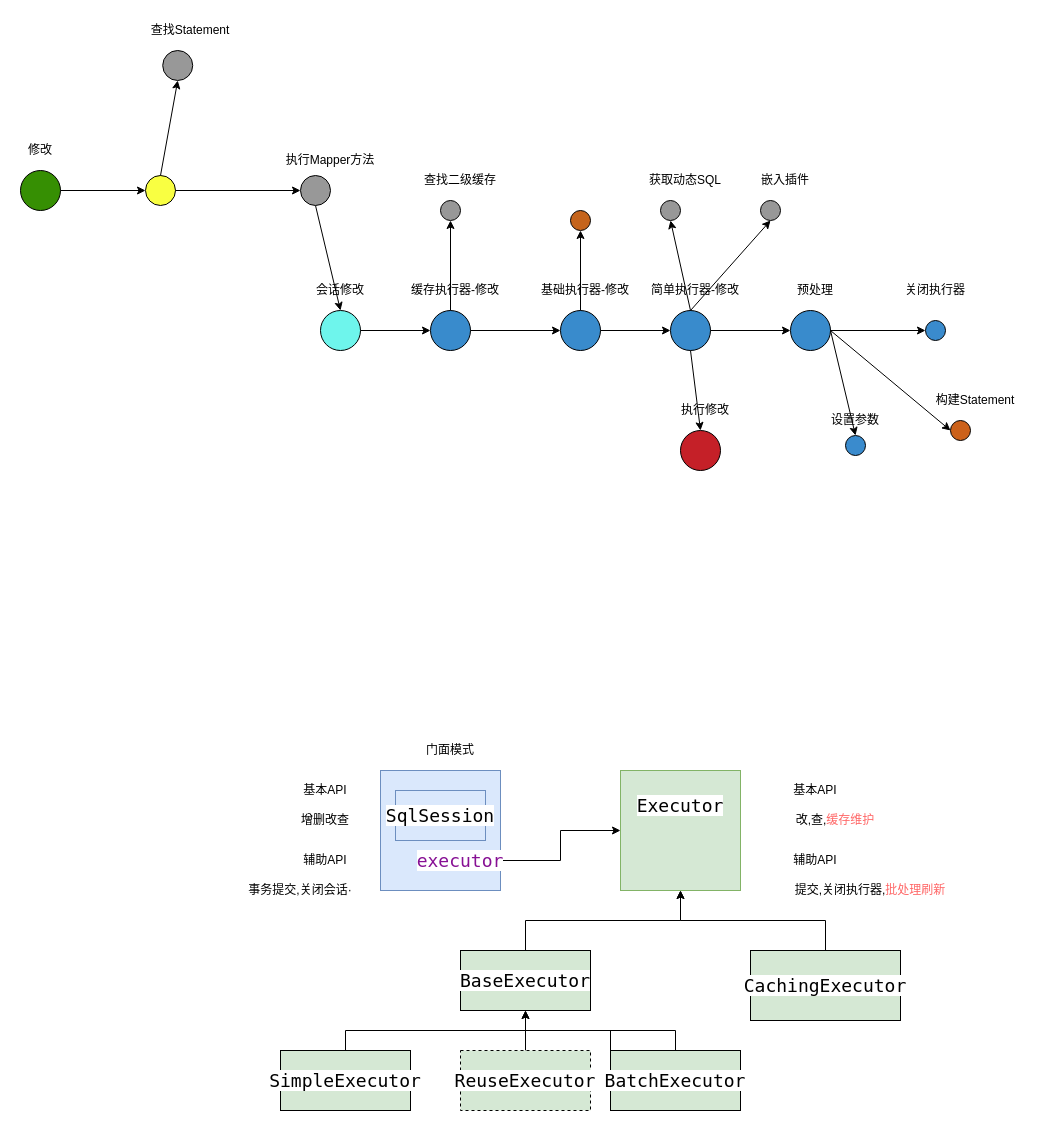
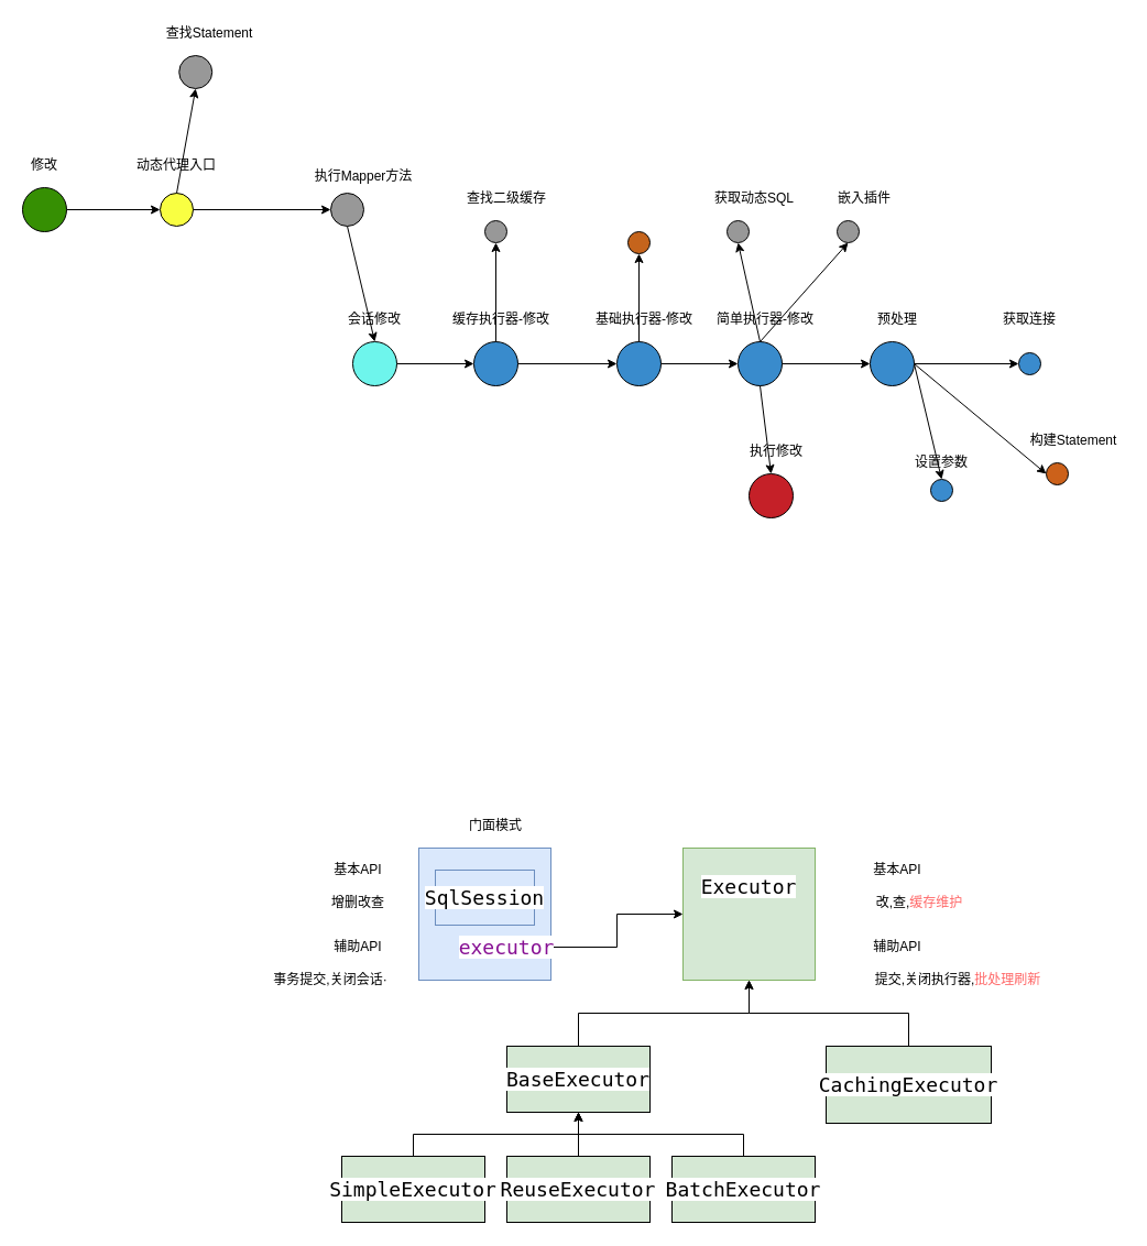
+ <mxCell id="7" value="动态代理入口" style="text;html=1;strokeColor=none;fillColor=none;align=center;verticalAlign=middle;whiteSpace=wrap;rounded=0;" parent="5" vertex="1"><mxGeometry width="80" height="20" as="geometry" /></mxCell>
- <mxCell id="61" value="关闭执行器" style="text;html=1;strokeColor=none;fillColor=none;align=center;verticalAlign=middle;whiteSpace=wrap;rounded=0;" parent="59" vertex="1"><mxGeometry width="90" height="20" as="geometry" /></mxCell>
+ <mxCell id="61" value="获取连接" style="text;html=1;strokeColor=none;fillColor=none;align=center;verticalAlign=middle;whiteSpace=wrap;rounded=0;" parent="59" vertex="1"><mxGeometry width="90" height="20" as="geometry" /></mxCell>
- <mxCell id="89" style="edgeStyle=orthogonalEdgeStyle;rounded=0;orthogonalLoop=1;jettySize=auto;html=1;exitX=0.5;exitY=0;exitDx=0;exitDy=0;" parent="1" source="90" target="92" edge="1"><mxGeometry relative="1" as="geometry" /></mxCell>
+ <mxCell id="89" style="edgeStyle=orthogonalEdgeStyle;rounded=0;orthogonalLoop=1;jettySize=auto;html=1;exitX=0.5;exitY=0;exitDx=0;exitDy=0;entryX=0.5;entryY=1;entryDx=0;entryDy=0;" parent="1" source="90" target="84" edge="1"><mxGeometry relative="1" as="geometry" /></mxCell>
- <mxCell id="88" value="&lt;pre style=&quot;background-color: #ffffff ; color: #080808 ; font-family: &amp;#34;jetbrains mono&amp;#34; , monospace ; font-size: 13.5pt&quot;&gt;&lt;pre style=&quot;font-family: &amp;#34;jetbrains mono&amp;#34; , monospace ; font-size: 13.5pt&quot;&gt;&lt;span style=&quot;color: #000000&quot;&gt;SimpleExecutor&lt;/span&gt;&lt;/pre&gt;&lt;/pre&gt;" style="rounded=0;whiteSpace=wrap;html=1;fillColor=#D5E8D4;" parent="1" vertex="1"><mxGeometry x="280" y="1050" width="130" height="60" as="geometry" /></mxCell>
+ <mxCell id="88" value="&lt;pre style=&quot;background-color: #ffffff ; color: #080808 ; font-family: &amp;#34;jetbrains mono&amp;#34; , monospace ; font-size: 13.5pt&quot;&gt;&lt;pre style=&quot;font-family: &amp;#34;jetbrains mono&amp;#34; , monospace ; font-size: 13.5pt&quot;&gt;&lt;span style=&quot;color: #000000&quot;&gt;SimpleExecutor&lt;/span&gt;&lt;/pre&gt;&lt;/pre&gt;" style="rounded=0;whiteSpace=wrap;html=1;fillColor=#D5E8D4;" parent="1" vertex="1"><mxGeometry x="310" y="1050" width="130" height="60" as="geometry" /></mxCell>
- <mxCell id="90" value="&lt;pre style=&quot;background-color: #ffffff ; color: #080808 ; font-family: &amp;#34;jetbrains mono&amp;#34; , monospace ; font-size: 13.5pt&quot;&gt;&lt;pre style=&quot;font-family: &amp;#34;jetbrains mono&amp;#34; , monospace ; font-size: 13.5pt&quot;&gt;&lt;span style=&quot;color: #000000&quot;&gt;ReuseExecutor&lt;/span&gt;&lt;/pre&gt;&lt;/pre&gt;" style="rounded=0;whiteSpace=wrap;html=1;fillColor=#D5E8D4;dashed=1;" parent="1" vertex="1"><mxGeometry x="460" y="1050" width="130" height="60" as="geometry" /></mxCell>
+ <mxCell id="90" value="&lt;pre style=&quot;background-color: #ffffff ; color: #080808 ; font-family: &amp;#34;jetbrains mono&amp;#34; , monospace ; font-size: 13.5pt&quot;&gt;&lt;pre style=&quot;font-family: &amp;#34;jetbrains mono&amp;#34; , monospace ; font-size: 13.5pt&quot;&gt;&lt;span style=&quot;color: #000000&quot;&gt;ReuseExecutor&lt;/span&gt;&lt;/pre&gt;&lt;/pre&gt;" style="rounded=0;whiteSpace=wrap;html=1;fillColor=#D5E8D4;" parent="1" vertex="1"><mxGeometry x="460" y="1050" width="130" height="60" as="geometry" /></mxCell>
